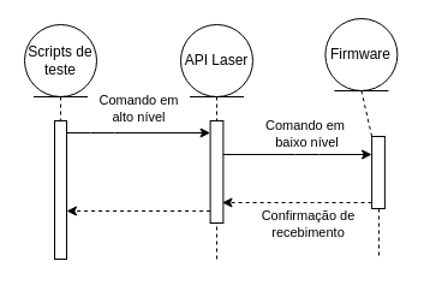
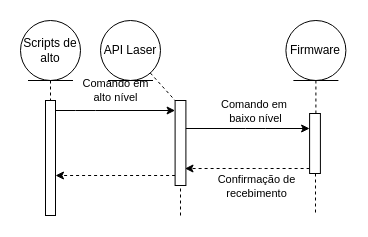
- <mxCell id="5" value="Firmware" style="ellipse;shape=umlEntity;whiteSpace=wrap;html=1;" parent="1" vertex="1"><mxGeometry x="270.4" y="15" width="60" height="60" as="geometry" /></mxCell>
+ <mxCell id="5" value="Firmware" style="ellipse;shape=umlEntity;whiteSpace=wrap;html=1;" parent="1" vertex="1"><mxGeometry x="285.4" y="20" width="60" height="60" as="geometry" /></mxCell>
- <mxCell id="17" value="Scripts de teste" style="ellipse;shape=umlEntity;whiteSpace=wrap;html=1;" parent="1" vertex="1"><mxGeometry x="20" y="20" width="60" height="60" as="geometry" /></mxCell>
+ <mxCell id="17" value="Scripts de alto" style="ellipse;shape=umlEntity;whiteSpace=wrap;html=1;" parent="1" vertex="1"><mxGeometry x="20" y="20" width="60" height="60" as="geometry" /></mxCell>
- <mxCell id="7" value="API Laser" style="ellipse;shape=umlEntity;whiteSpace=wrap;html=1;" parent="1" vertex="1"><mxGeometry x="150" y="20" width="60" height="60" as="geometry" /></mxCell>
+ <mxCell id="7" value="API Laser" style="ellipse;shape=umlEntity;whiteSpace=wrap;html=1;" parent="1" vertex="1"><mxGeometry x="100" y="20" width="60" height="60" as="geometry" /></mxCell>
